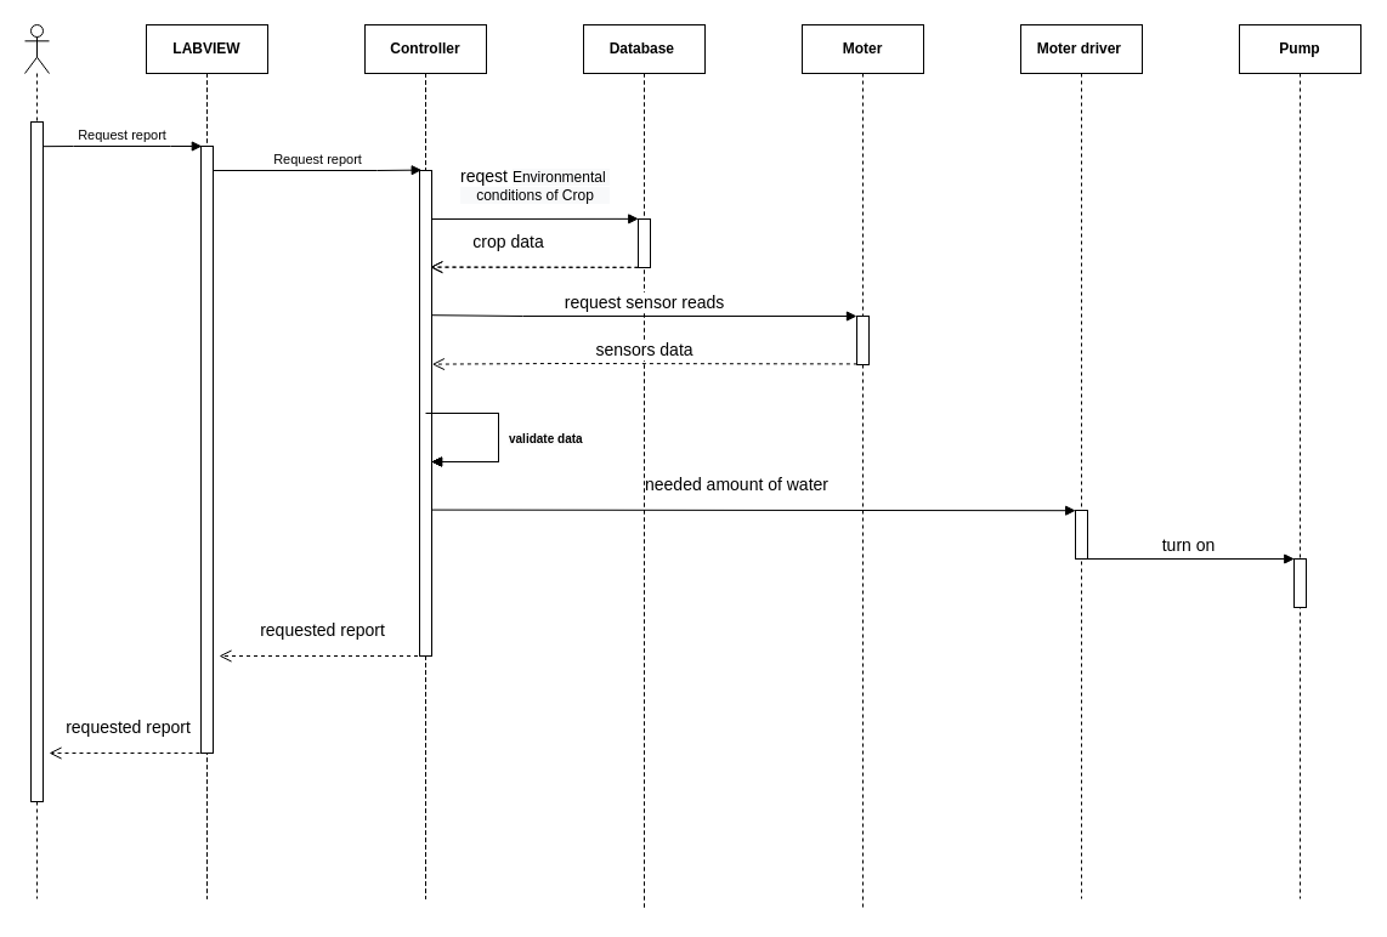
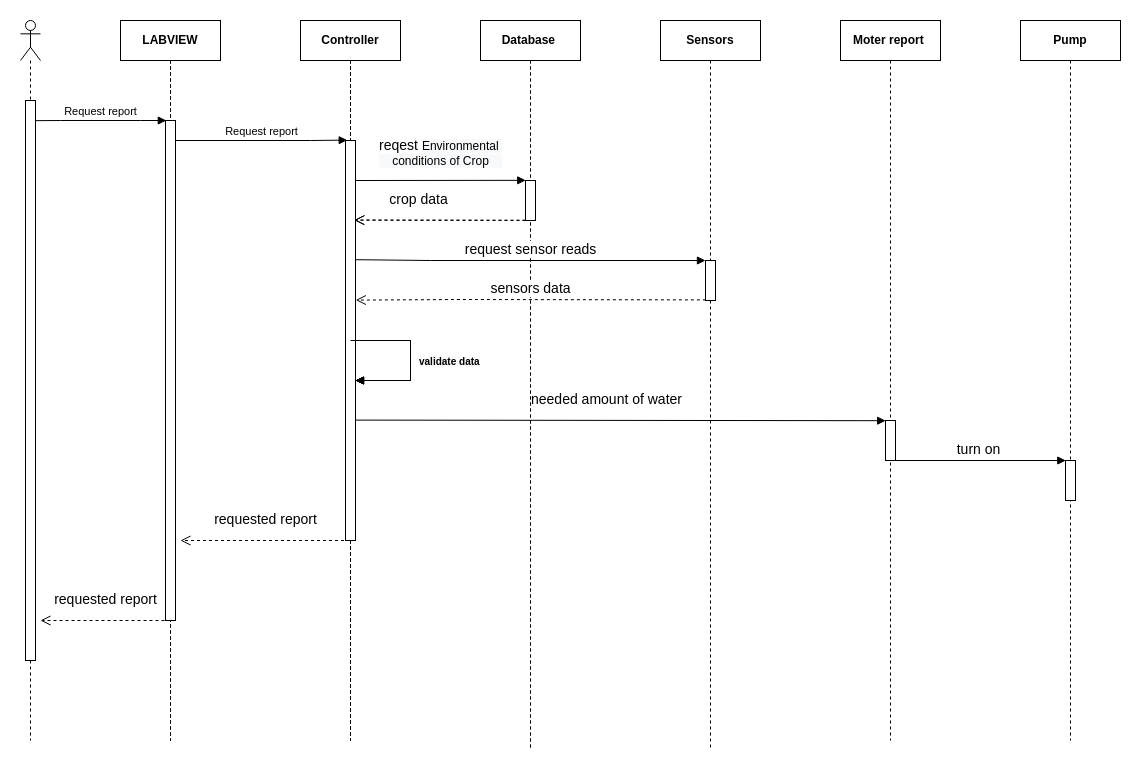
- <mxCell id="17" value="Moter" style="shape=umlLifeline;perimeter=lifelinePerimeter;whiteSpace=wrap;html=1;container=1;collapsible=0;recursiveResize=0;outlineConnect=0;fontStyle=1" parent="1" vertex="1"><mxGeometry x="660" y="20" width="100" height="730" as="geometry" /></mxCell>
+ <mxCell id="17" value="Sensors" style="shape=umlLifeline;perimeter=lifelinePerimeter;whiteSpace=wrap;html=1;container=1;collapsible=0;recursiveResize=0;outlineConnect=0;fontStyle=1" parent="1" vertex="1"><mxGeometry x="660" y="20" width="100" height="730" as="geometry" /></mxCell>
- <mxCell id="32" value="Moter driver&amp;nbsp;" style="shape=umlLifeline;perimeter=lifelinePerimeter;whiteSpace=wrap;html=1;container=1;collapsible=0;recursiveResize=0;outlineConnect=0;fontStyle=1" parent="1" vertex="1"><mxGeometry x="840" y="20" width="100" height="720" as="geometry" /></mxCell>
+ <mxCell id="32" value="Moter report&amp;nbsp;" style="shape=umlLifeline;perimeter=lifelinePerimeter;whiteSpace=wrap;html=1;container=1;collapsible=0;recursiveResize=0;outlineConnect=0;fontStyle=1" parent="1" vertex="1"><mxGeometry x="840" y="20" width="100" height="720" as="geometry" /></mxCell>
